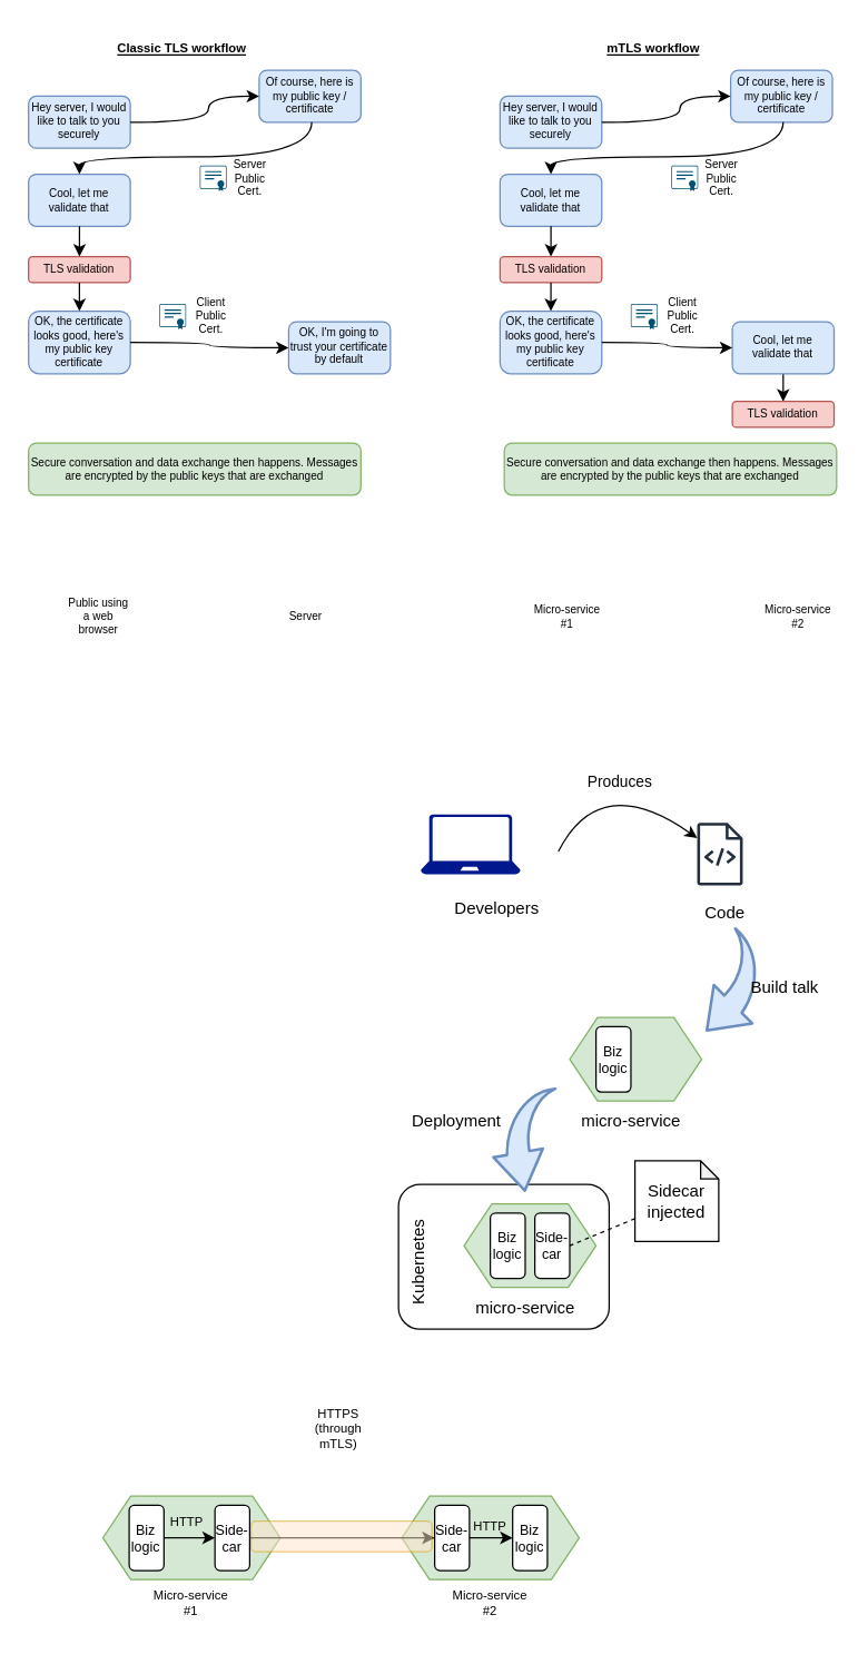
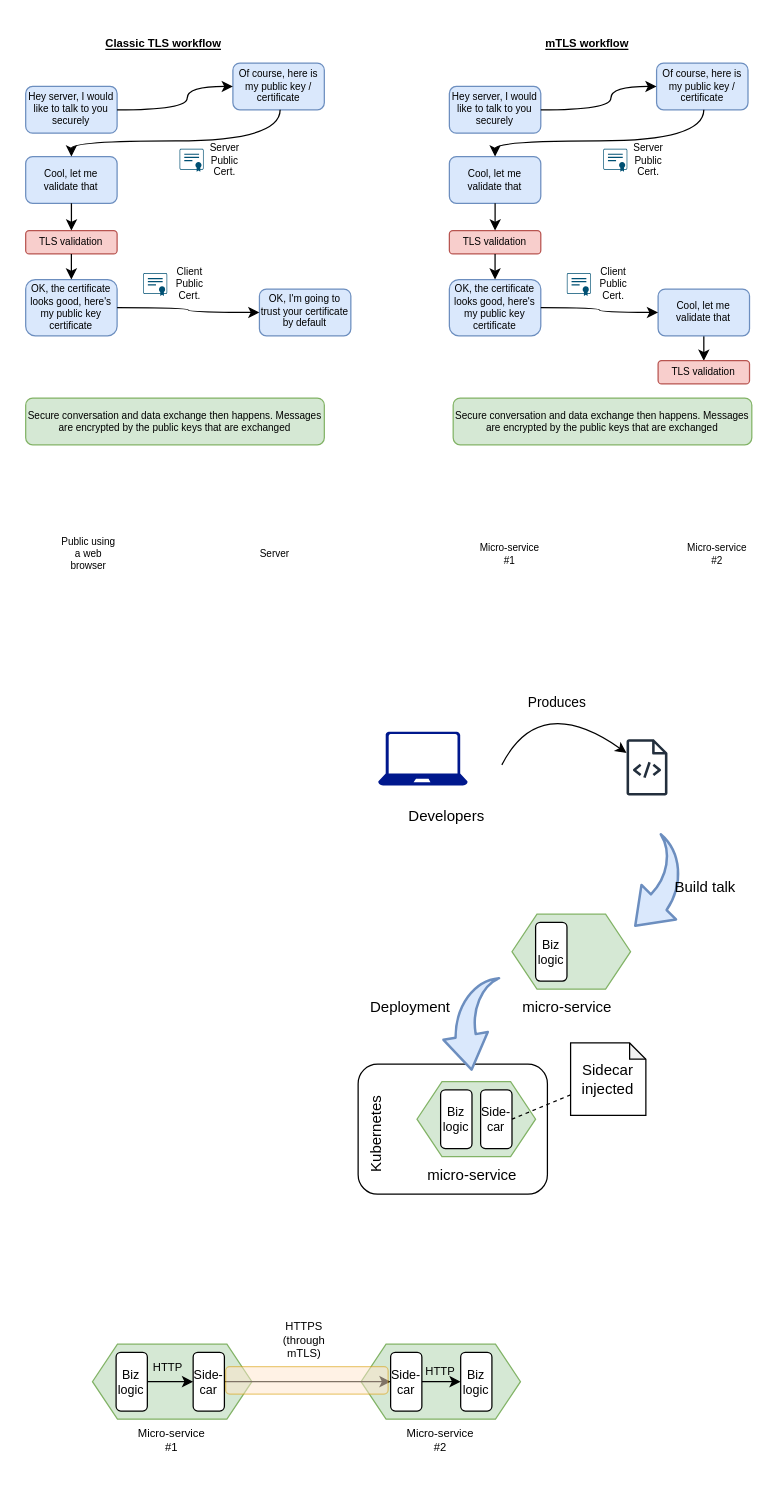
- <mxCell id="52" value="Code" style="text;html=1;strokeColor=none;fillColor=none;align=center;verticalAlign=middle;whiteSpace=wrap;rounded=0;" vertex="1" parent="1"><mxGeometry x="491" y="641" width="60" height="30" as="geometry" /></mxCell>
- <mxCell id="79" value="HTTPS (through mTLS)" style="text;html=1;strokeColor=none;fillColor=none;align=center;verticalAlign=middle;whiteSpace=wrap;rounded=0;fontSize=9;" vertex="1" parent="1"><mxGeometry x="226.95" y="1009" width="32" height="35" as="geometry" /></mxCell>
+ <mxCell id="79" value="HTTPS (through mTLS)" style="text;html=1;strokeColor=none;fillColor=none;align=center;verticalAlign=middle;whiteSpace=wrap;rounded=0;fontSize=9;" vertex="1" parent="1"><mxGeometry x="226.95" y="1054" width="32" height="35" as="geometry" /></mxCell>
